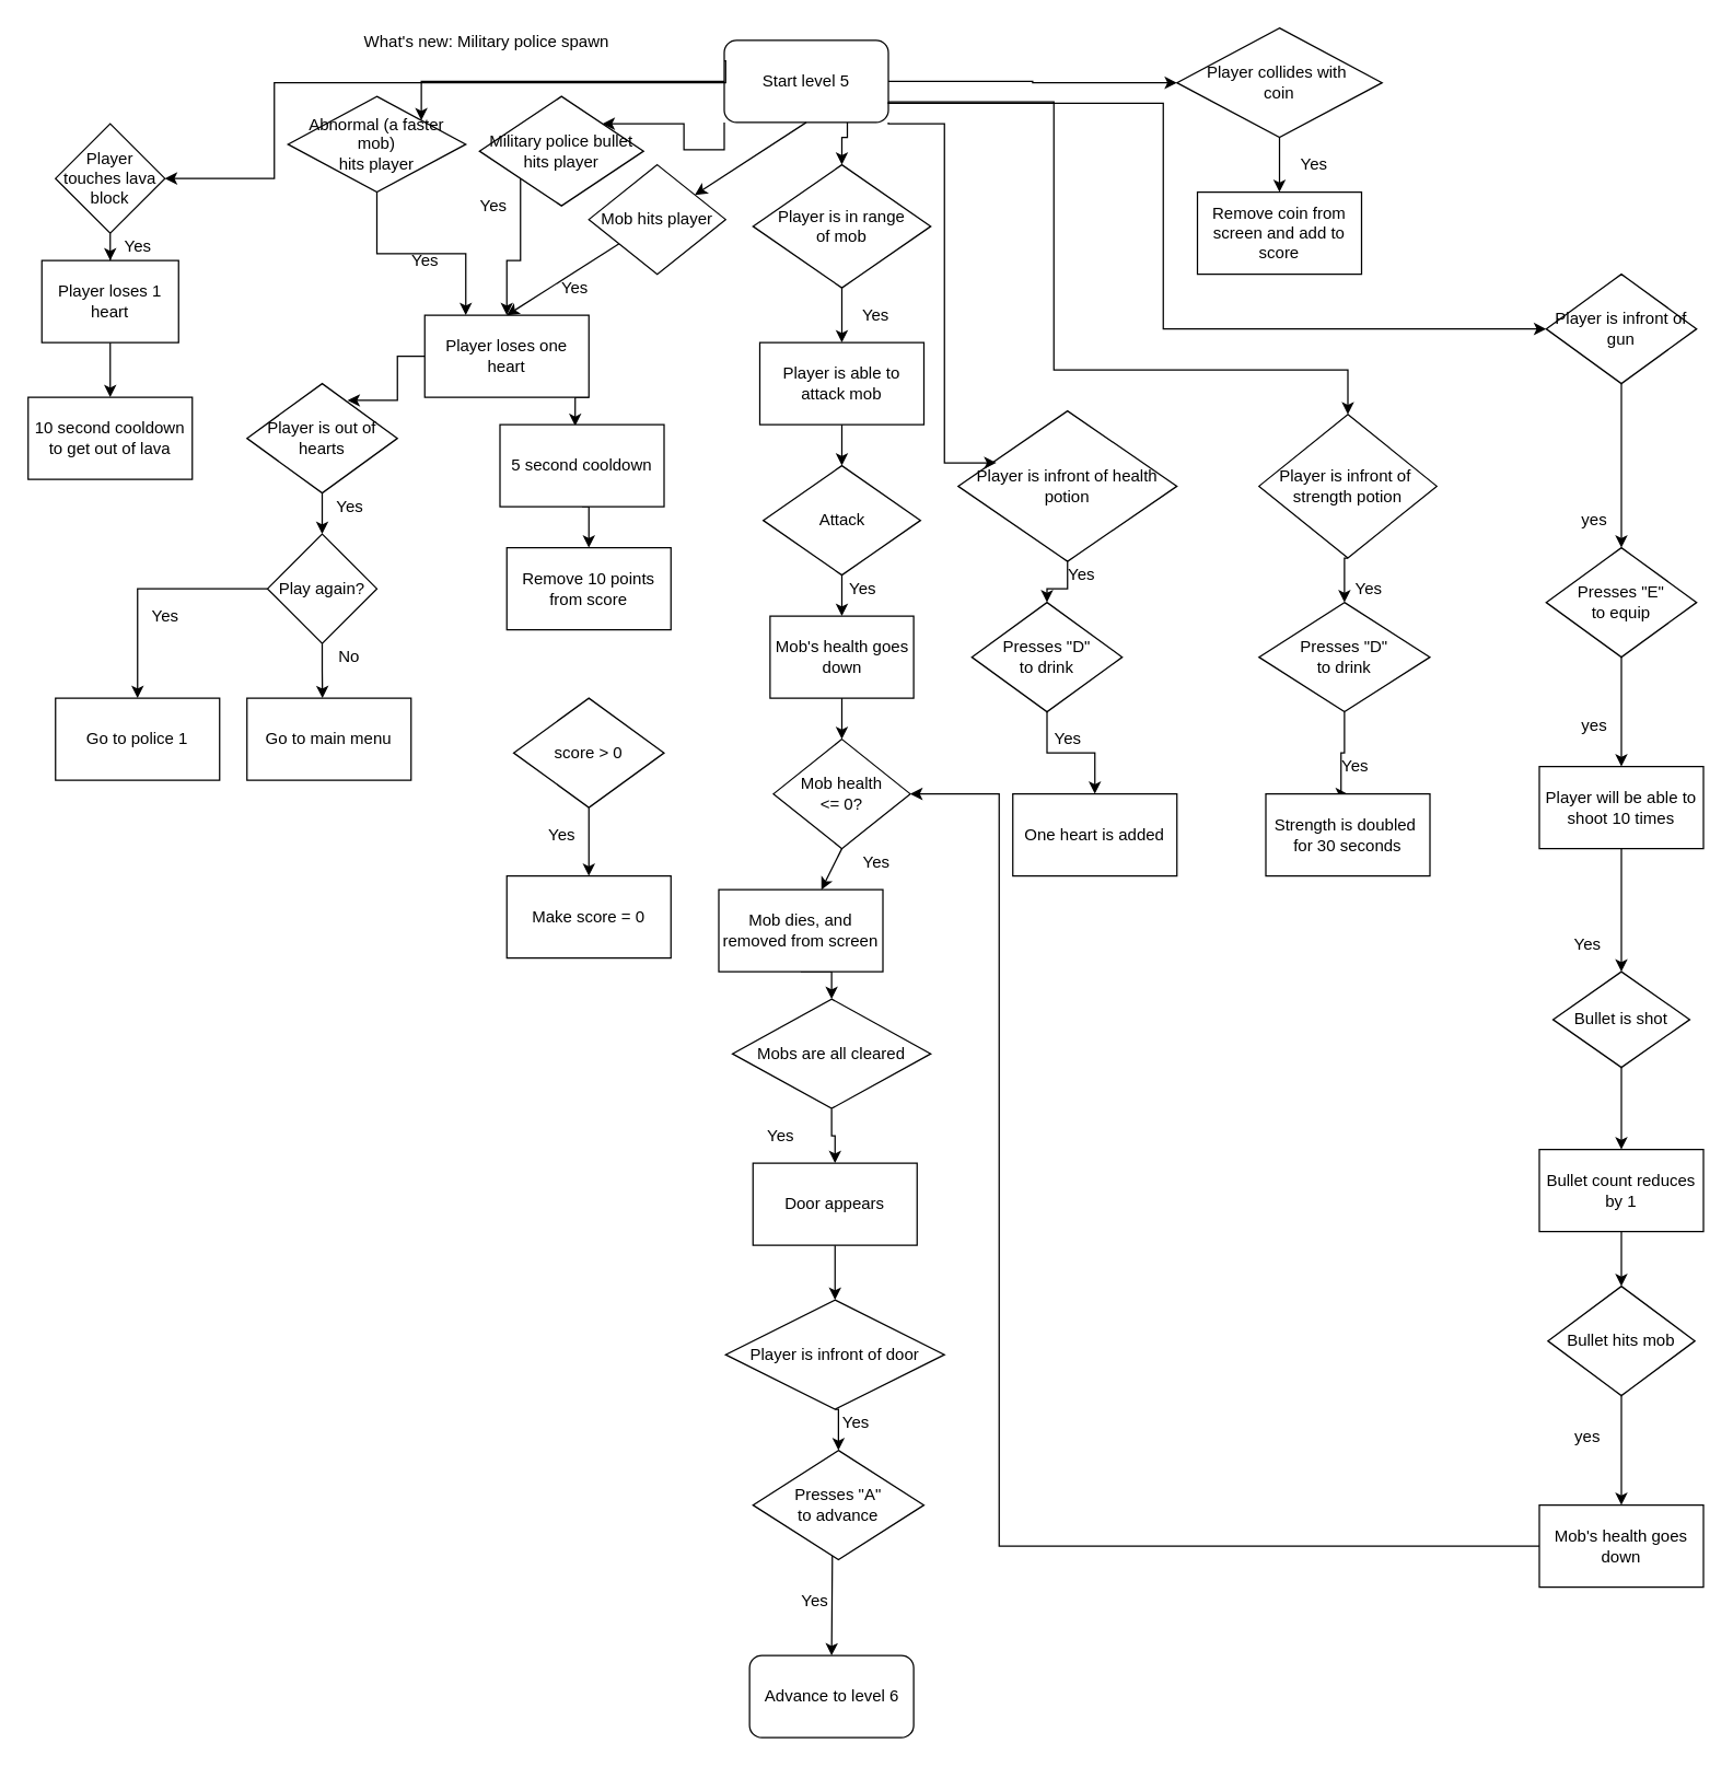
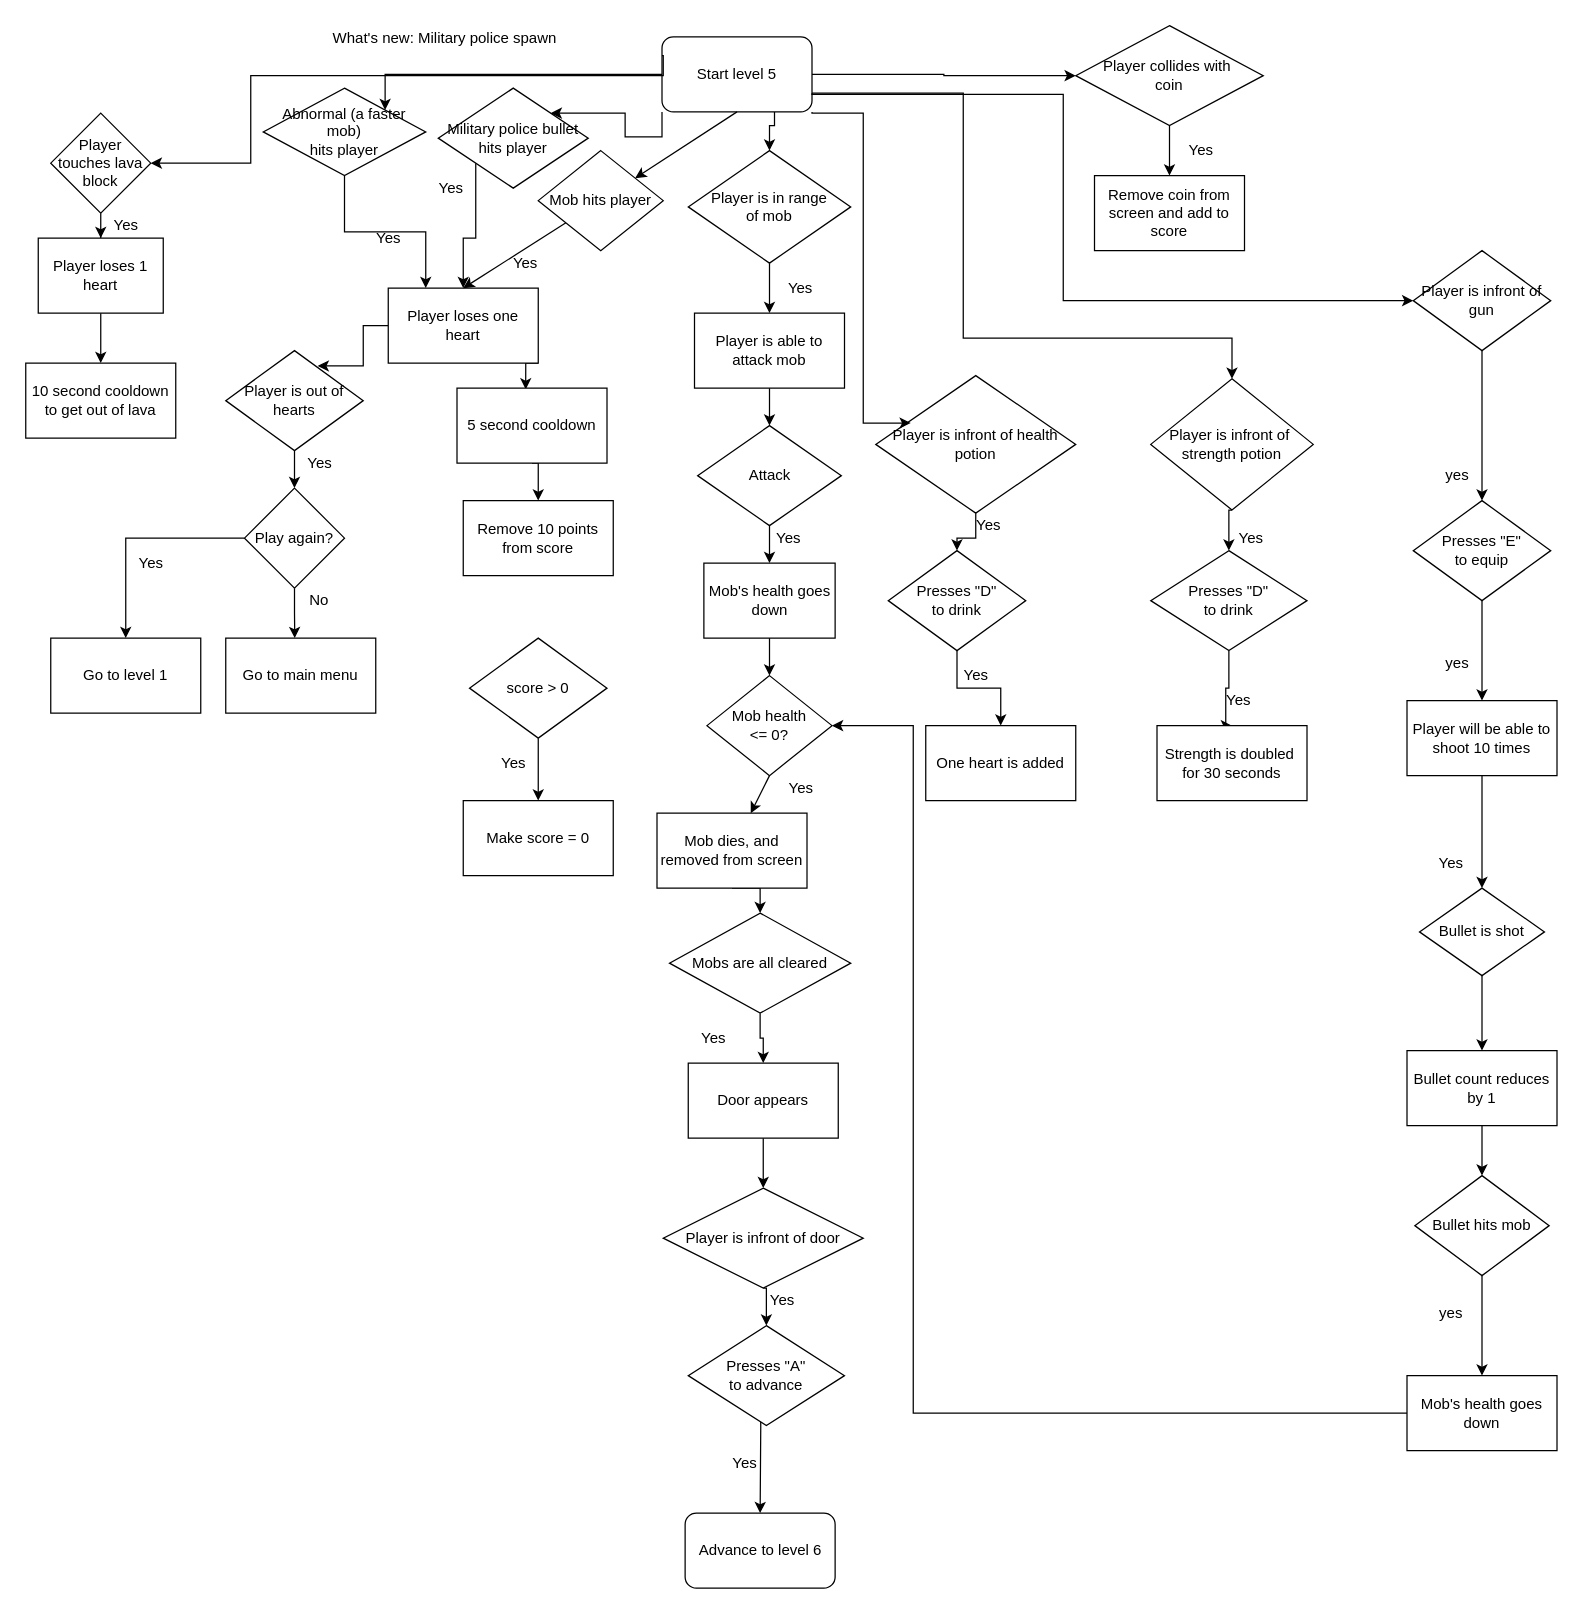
- <mxCell id="67" value="Go to police 1" style="rounded=0;whiteSpace=wrap;html=1;" parent="1" vertex="1"><mxGeometry x="40" y="510" width="120" height="60" as="geometry" /></mxCell>
+ <mxCell id="67" value="Go to level 1" style="rounded=0;whiteSpace=wrap;html=1;" parent="1" vertex="1"><mxGeometry x="40" y="510" width="120" height="60" as="geometry" /></mxCell>
